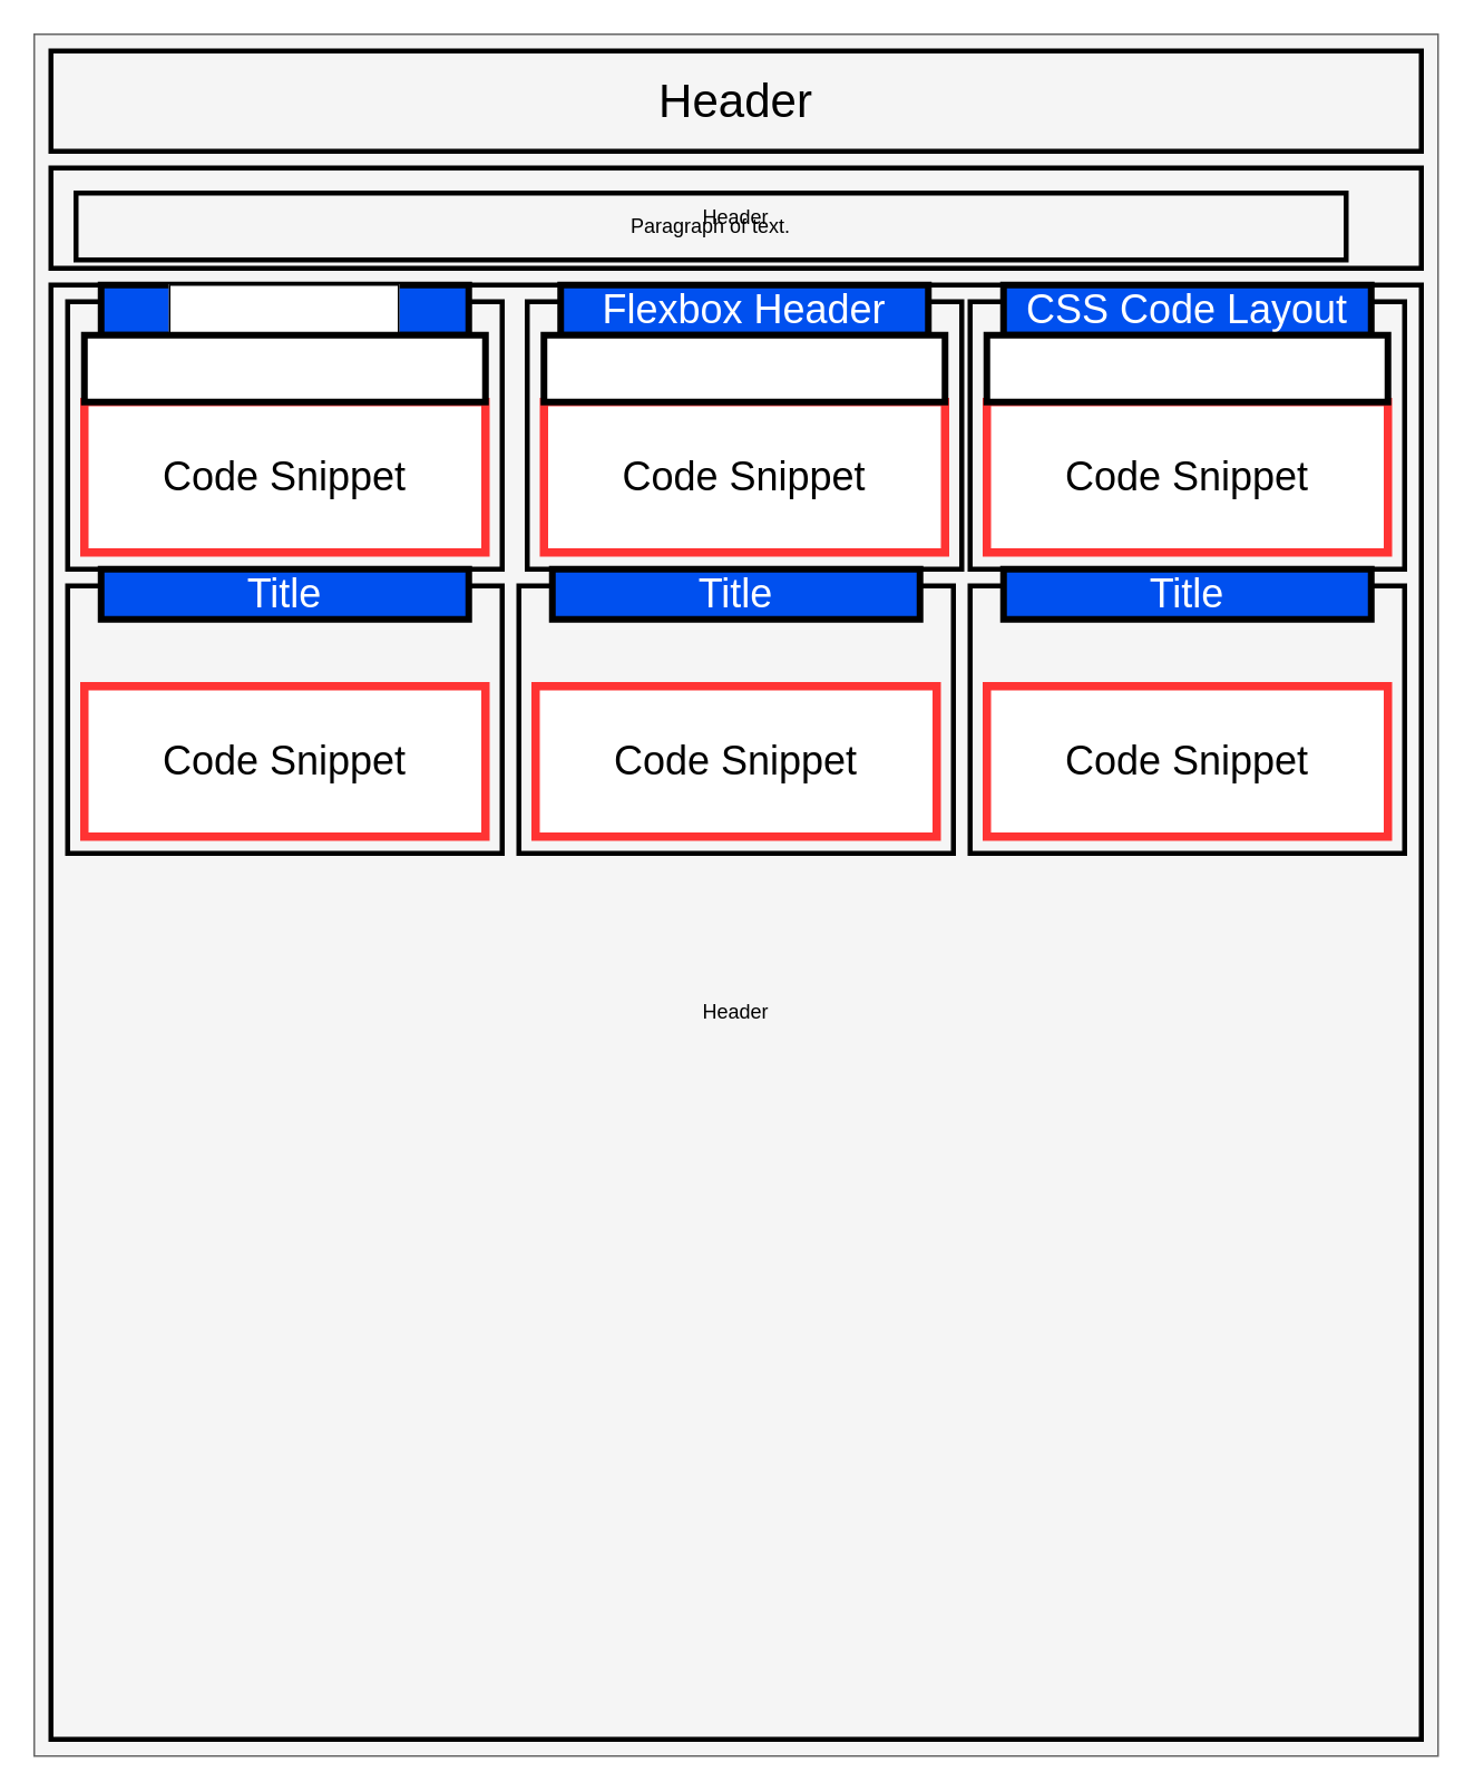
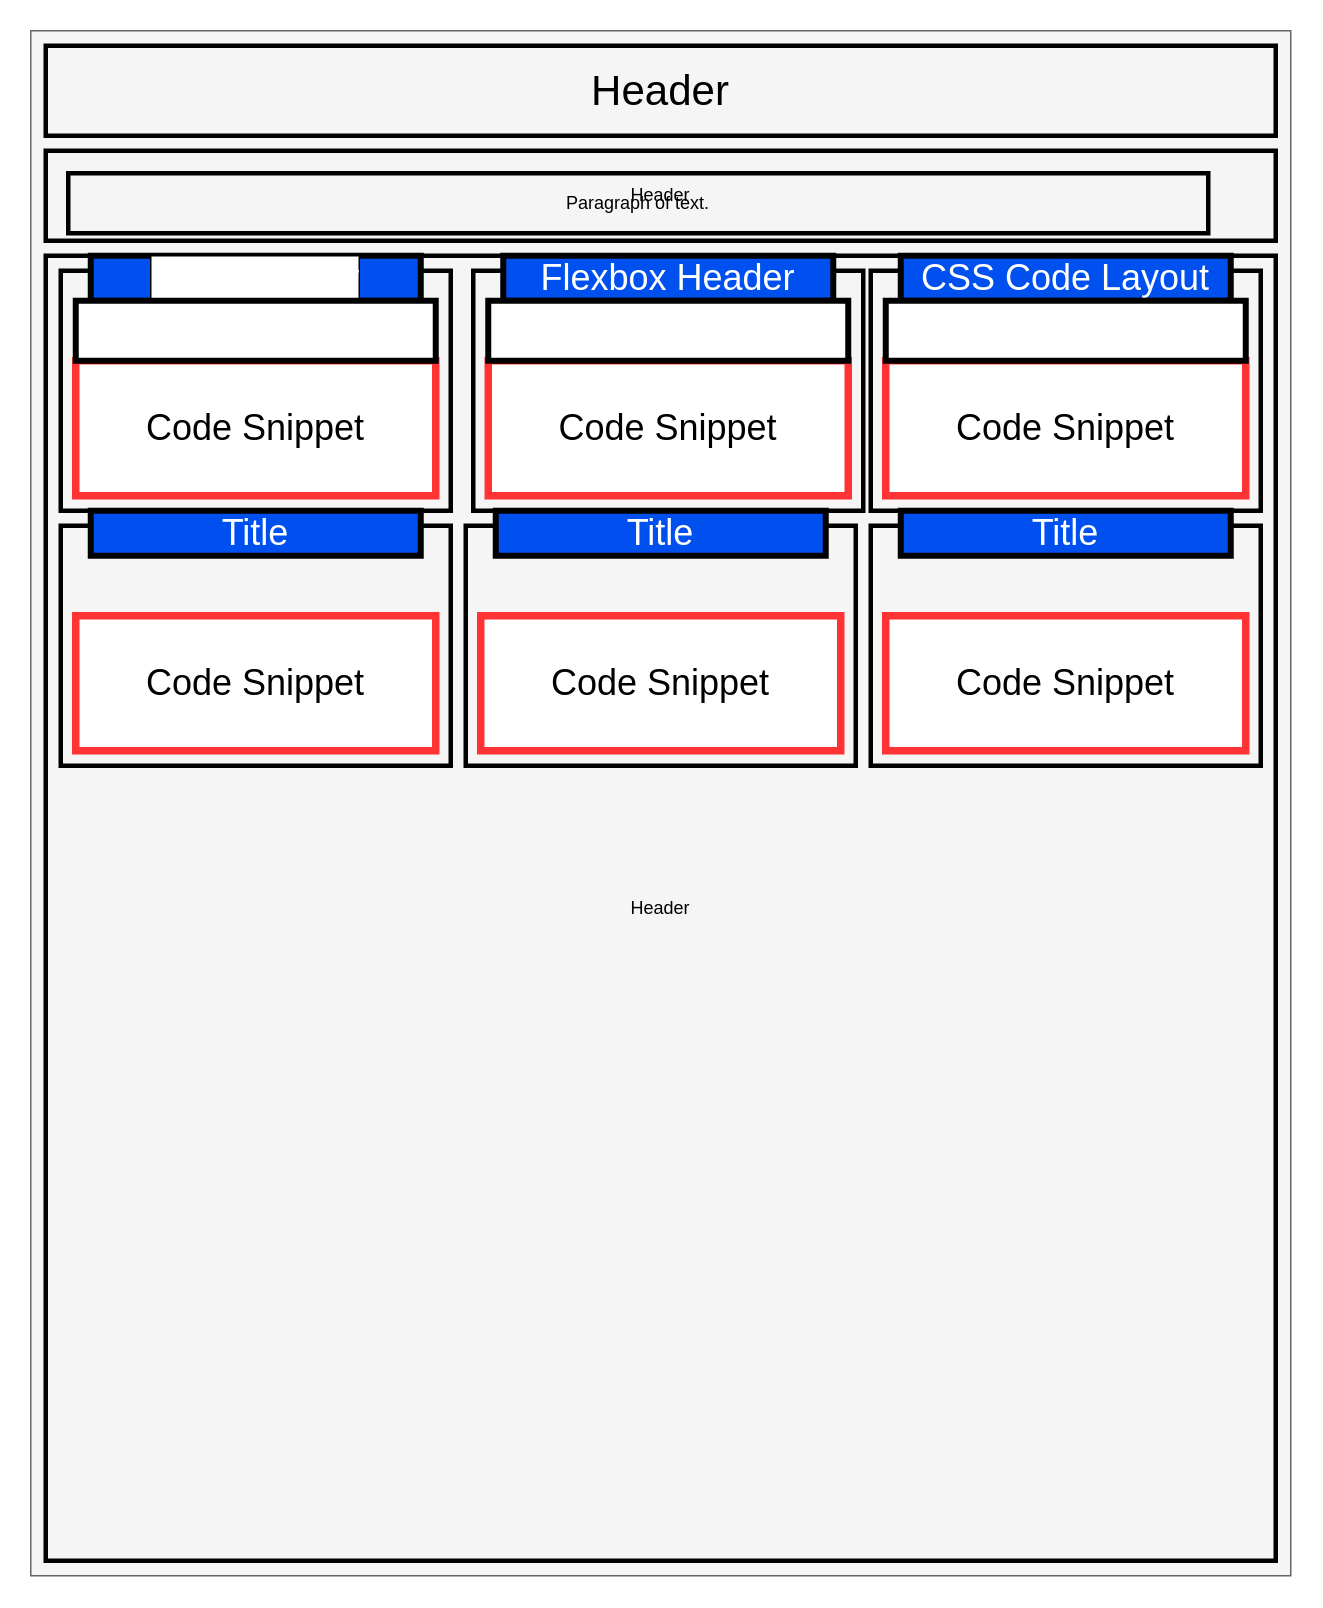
- <mxCell id="22" value="Snippet Row" style="rounded=0;whiteSpace=wrap;html=1;fillColor=#0050ef;fontColor=#ffffff;strokeColor=#000000;fontSize=24;strokeWidth=4;labelBackgroundColor=default;labelBorderColor=default;" parent="1" vertex="1"><mxGeometry x="60" y="170" width="220" height="30" as="geometry" /></mxCell>
+ <mxCell id="22" value="Flexbox Row" style="rounded=0;whiteSpace=wrap;html=1;fillColor=#0050ef;fontColor=#ffffff;strokeColor=#000000;fontSize=24;strokeWidth=4;labelBackgroundColor=default;labelBorderColor=default;" parent="1" vertex="1"><mxGeometry x="60" y="170" width="220" height="30" as="geometry" /></mxCell>
